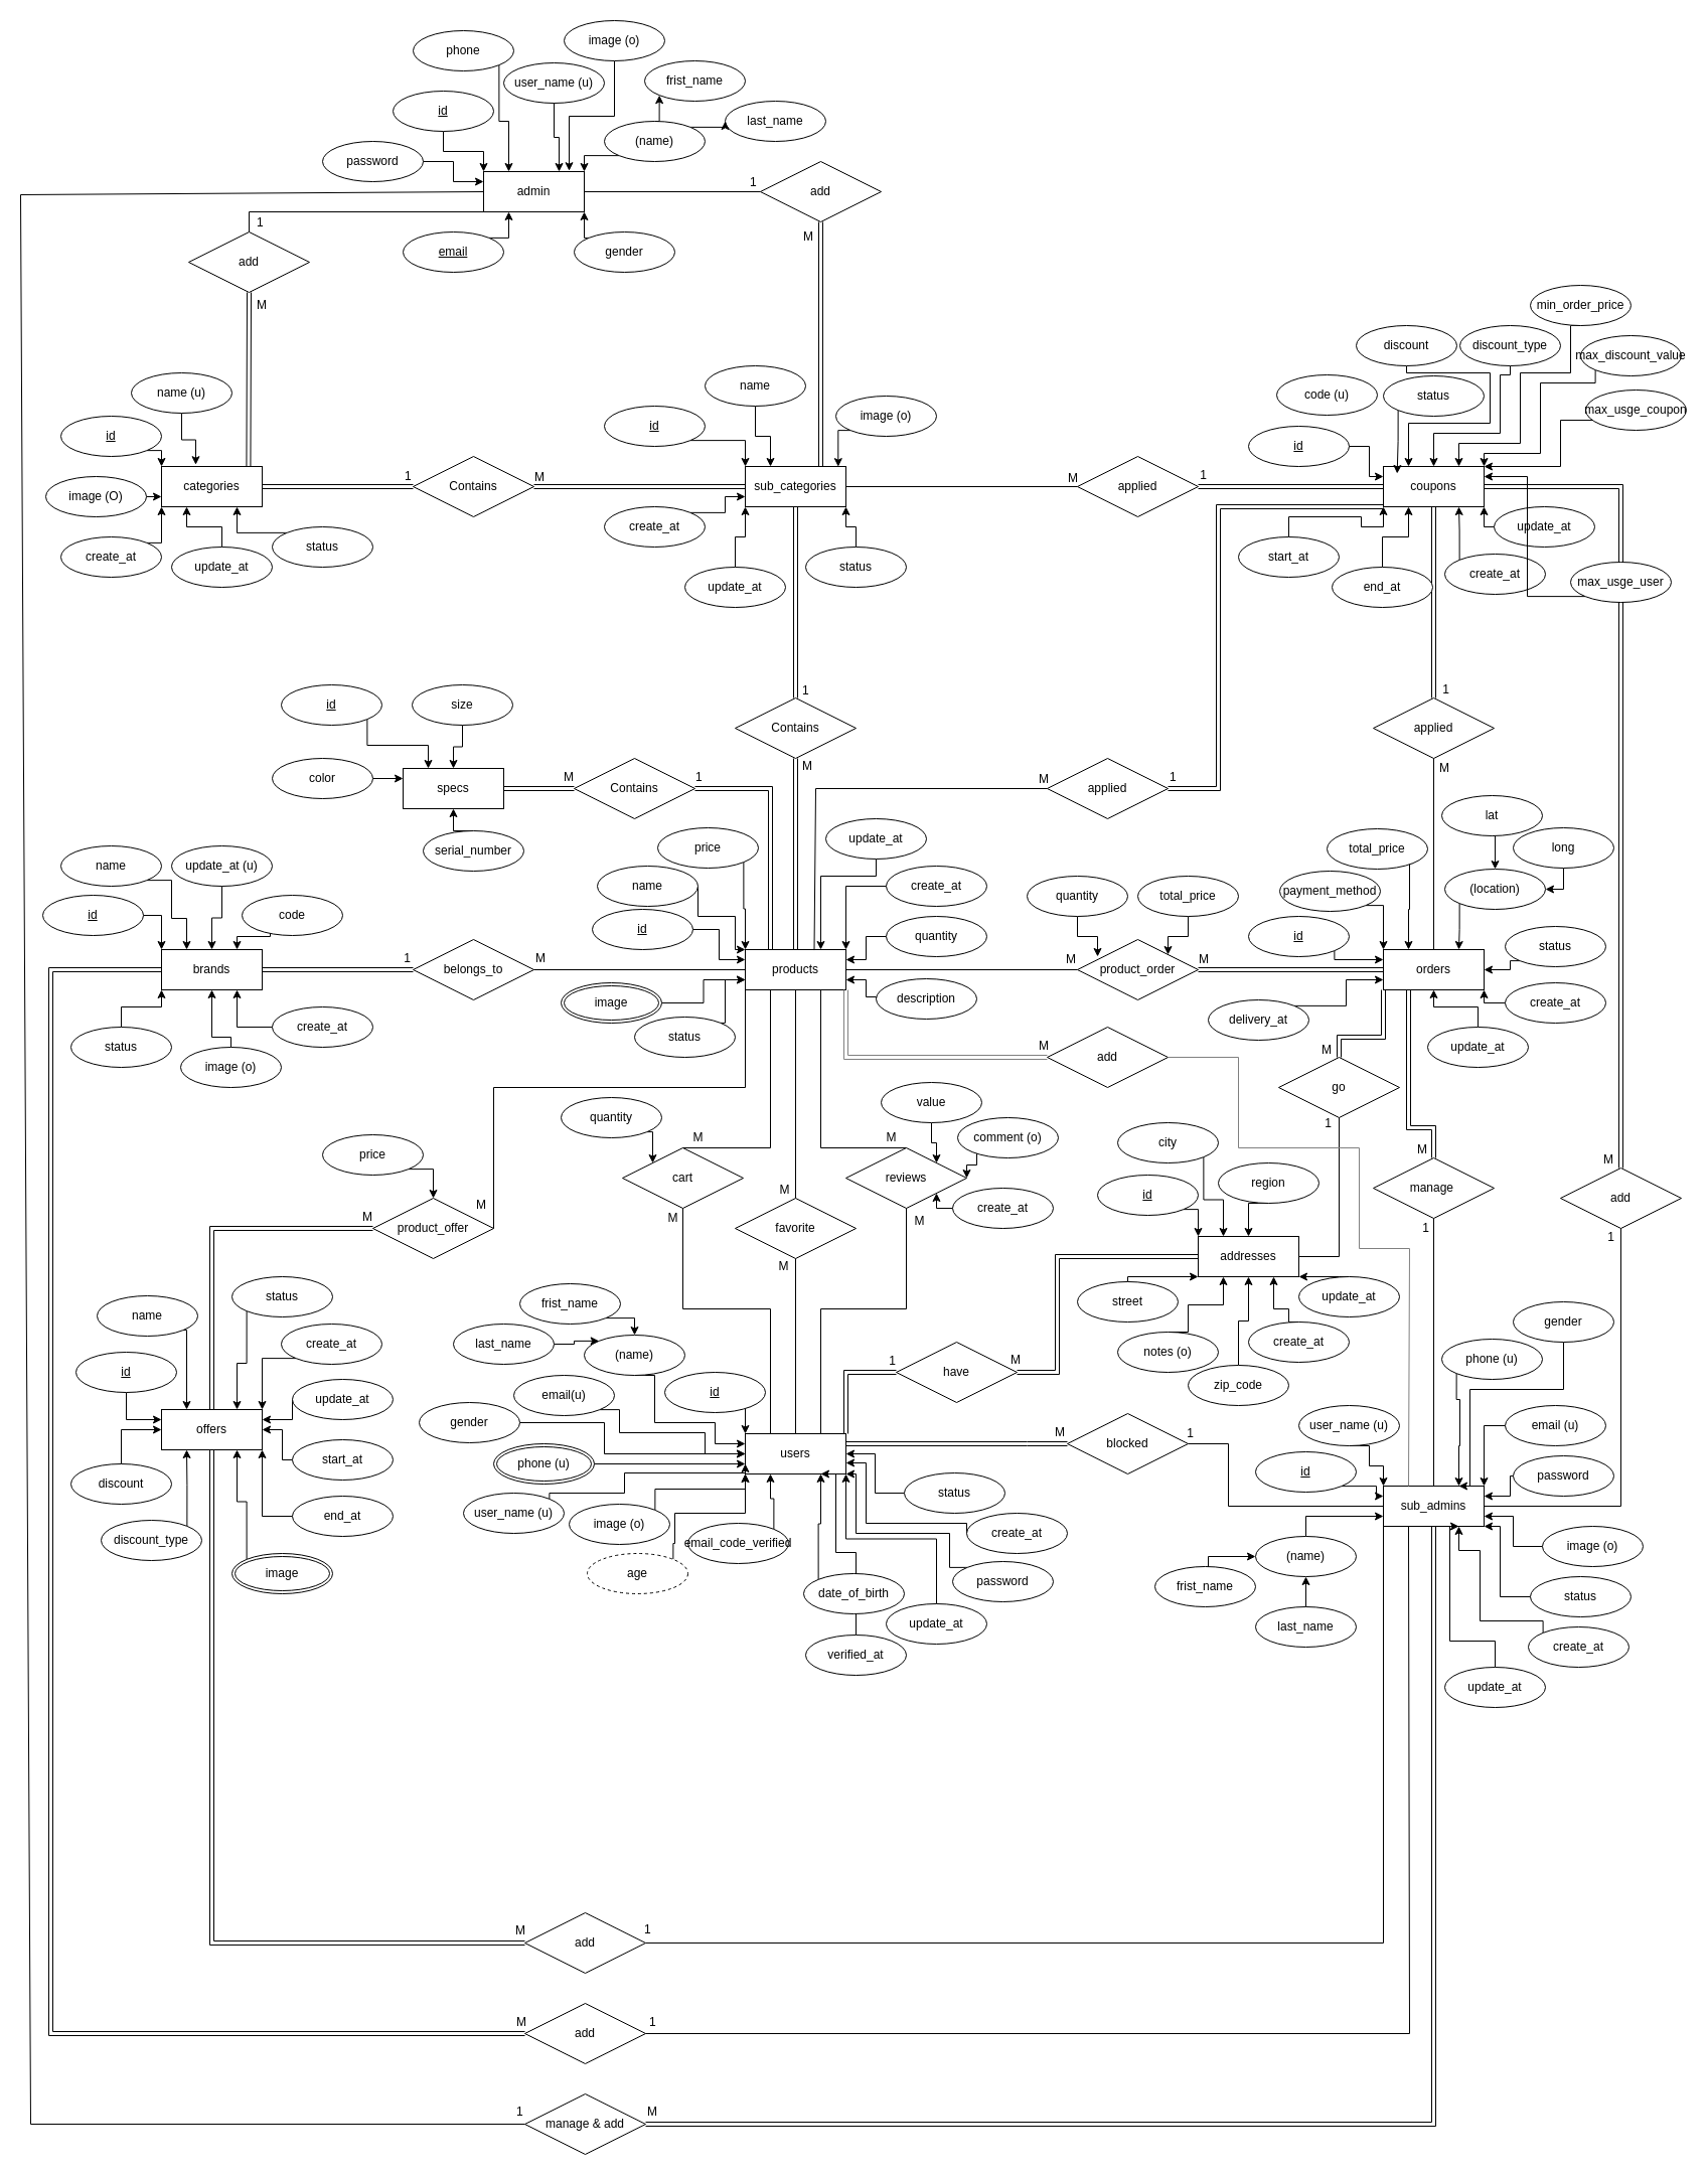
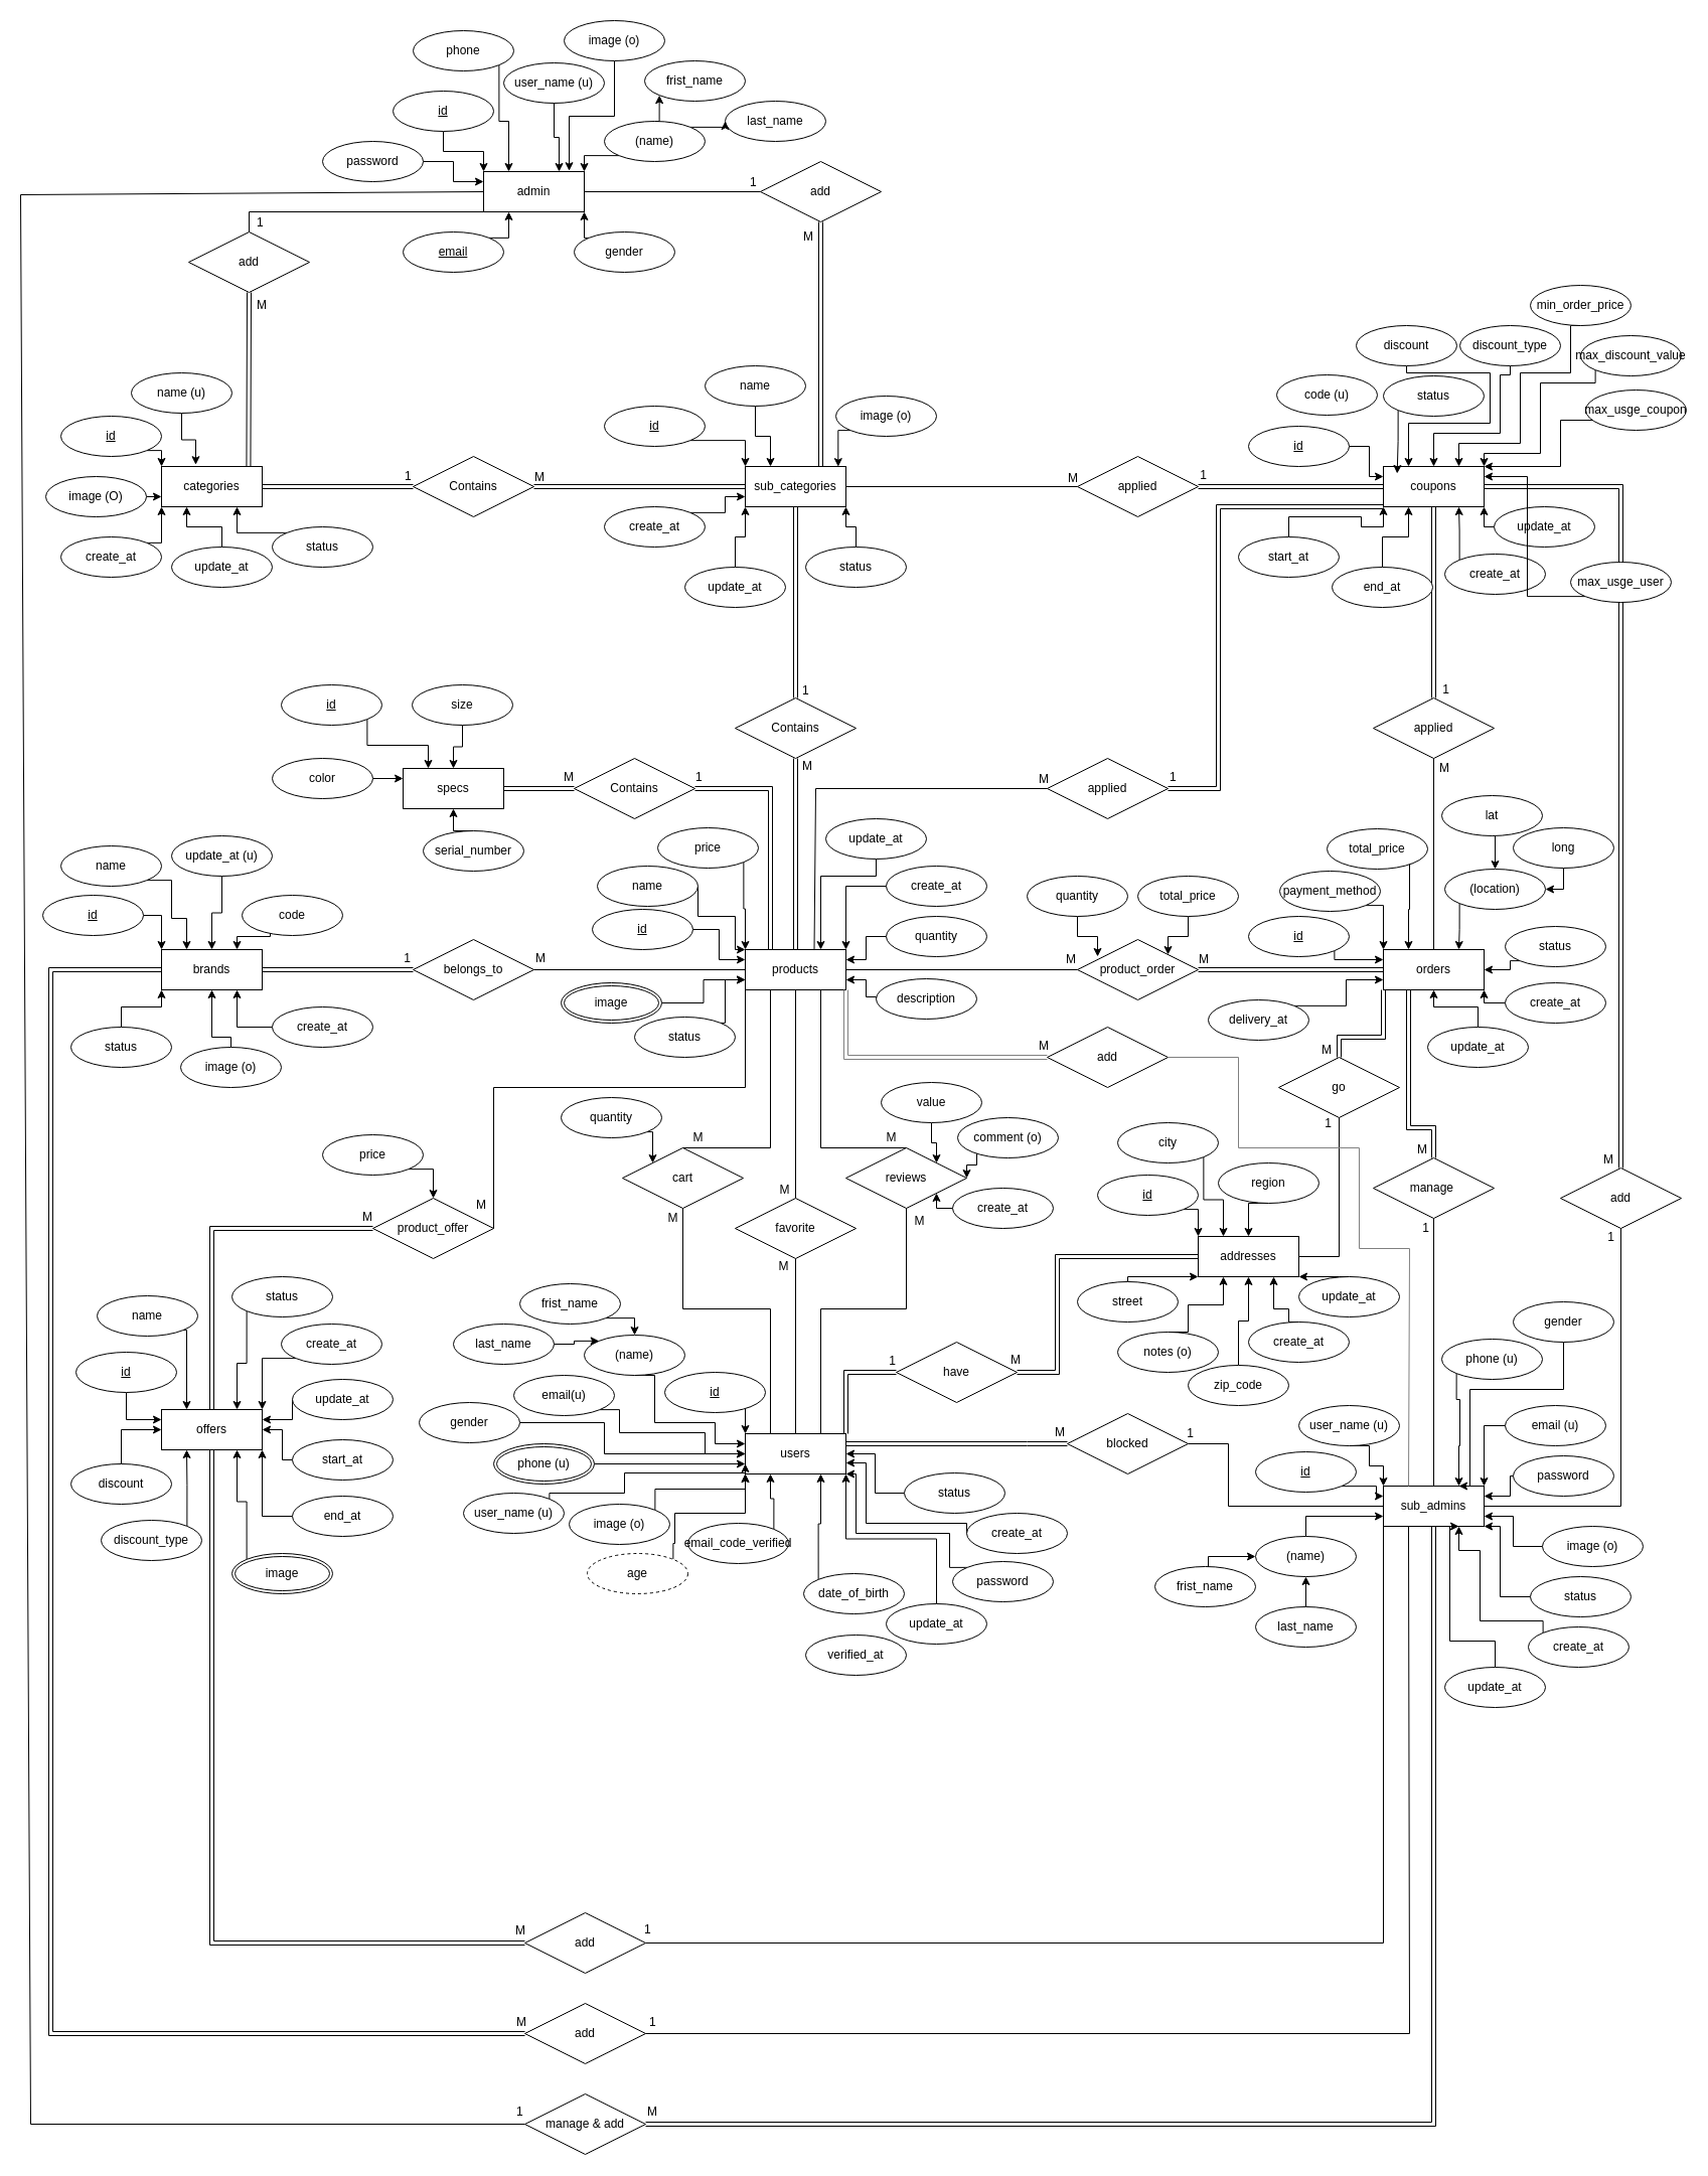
- <mxCell id="294" value="update_at (u)" style="ellipse;whiteSpace=wrap;html=1;align=center;" parent="1" vertex="1"><mxGeometry x="170" y="840" width="100" height="40" as="geometry" /></mxCell>
+ <mxCell id="294" value="update_at (u)" style="ellipse;whiteSpace=wrap;html=1;align=center;" parent="1" vertex="1"><mxGeometry x="170" y="830" width="100" height="40" as="geometry" /></mxCell>
- <mxCell id="253" style="edgeStyle=orthogonalEdgeStyle;rounded=0;orthogonalLoop=1;jettySize=auto;html=1;exitX=0.5;exitY=0;exitDx=0;exitDy=0;entryX=0.75;entryY=1;entryDx=0;entryDy=0;" parent="1" source="254" target="96" edge="1"><mxGeometry relative="1" as="geometry"><Array as="points"><mxPoint x="850" y="1542" /><mxPoint x="830" y="1542" /><mxPoint x="830" y="1464" /></Array></mxGeometry></mxCell>
